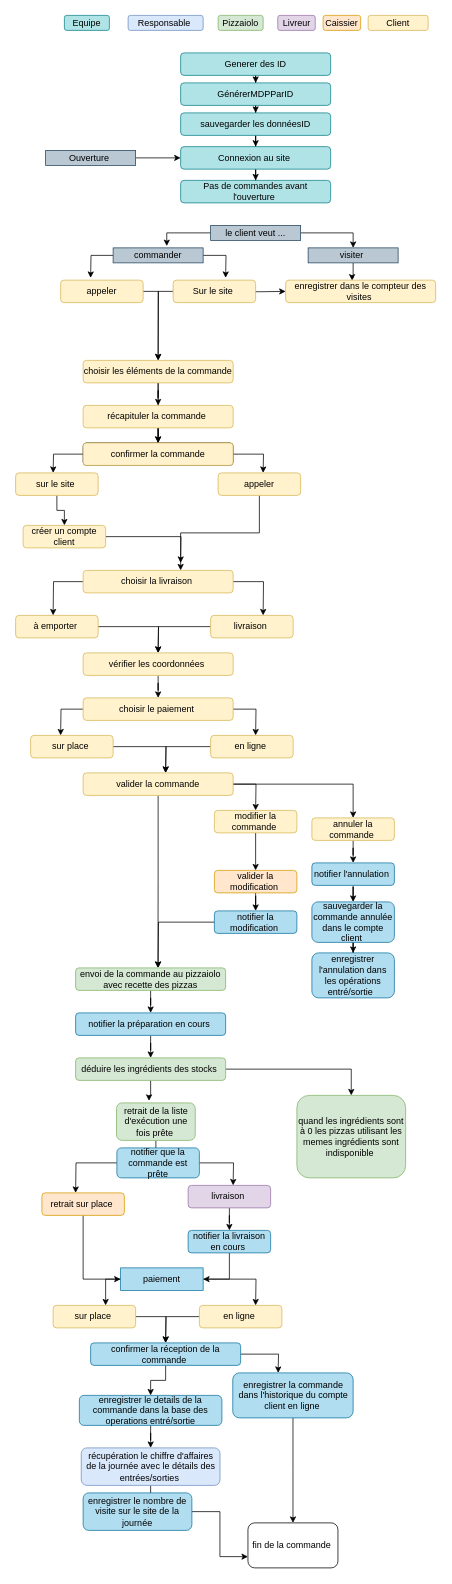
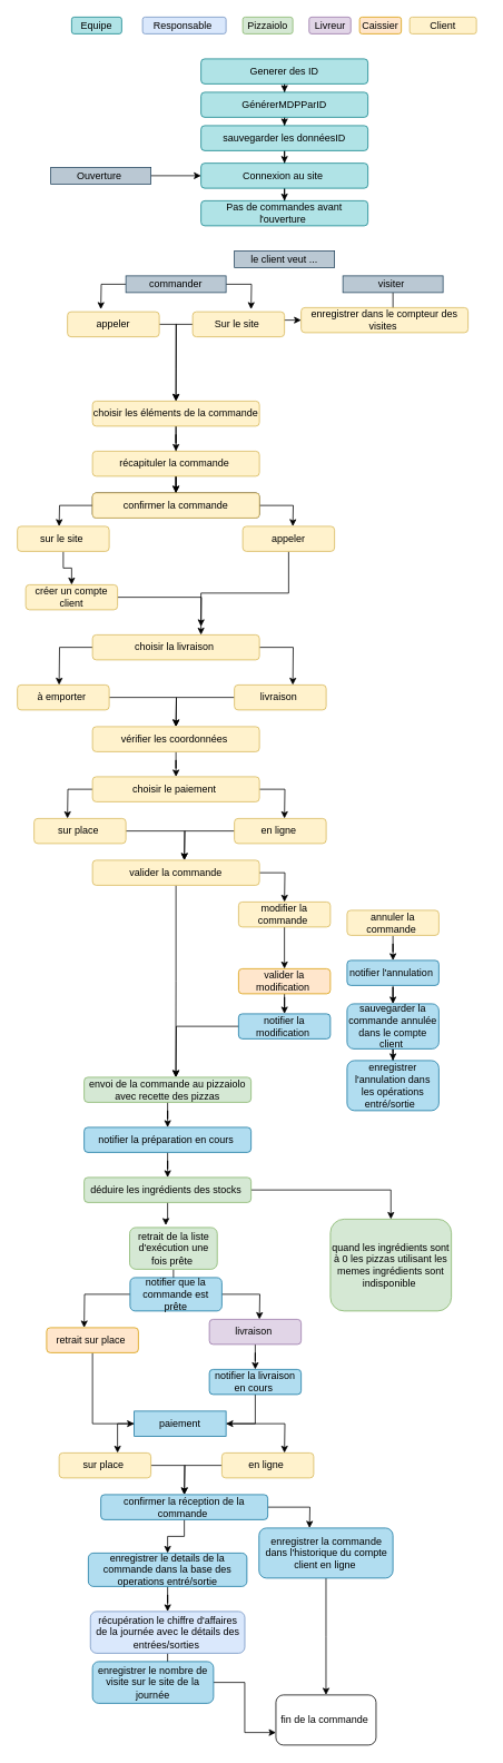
- <mxCell id="18" style="edgeStyle=orthogonalEdgeStyle;rounded=0;orthogonalLoop=1;jettySize=auto;html=1;entryX=0.596;entryY=-0.123;entryDx=0;entryDy=0;entryPerimeter=0;" parent="1" source="20" target="23" edge="1"><mxGeometry relative="1" as="geometry" /></mxCell>
- <mxCell id="19" style="edgeStyle=orthogonalEdgeStyle;rounded=0;orthogonalLoop=1;jettySize=auto;html=1;entryX=0.5;entryY=0;entryDx=0;entryDy=0;" parent="1" source="20" target="25" edge="1"><mxGeometry relative="1" as="geometry" /></mxCell>
- <mxCell id="39" value="enregistrer dans le compteur des visites&amp;nbsp;" style="rounded=1;whiteSpace=wrap;html=1;fillColor=#fff2cc;strokeColor=#d6b656;" parent="1" vertex="1"><mxGeometry x="380" y="373" width="200" height="30" as="geometry" /></mxCell>
+ <mxCell id="39" value="enregistrer dans le compteur des visites&amp;nbsp;" style="rounded=1;whiteSpace=wrap;html=1;fillColor=#fff2cc;strokeColor=#d6b656;" parent="1" vertex="1"><mxGeometry x="360" y="368" width="200" height="30" as="geometry" /></mxCell>
- <mxCell id="64" style="edgeStyle=orthogonalEdgeStyle;rounded=0;orthogonalLoop=1;jettySize=auto;html=1;entryX=0.5;entryY=0;entryDx=0;entryDy=0;" parent="1" source="65" target="69" edge="1"><mxGeometry relative="1" as="geometry"><mxPoint x="470" y="1080" as="targetPoint" /></mxGeometry></mxCell>
